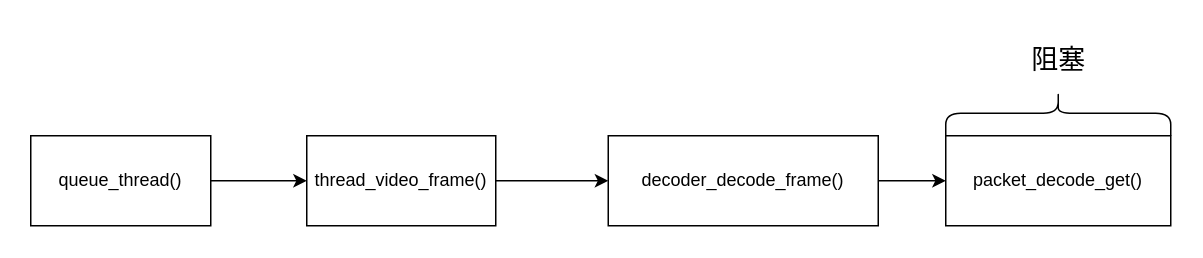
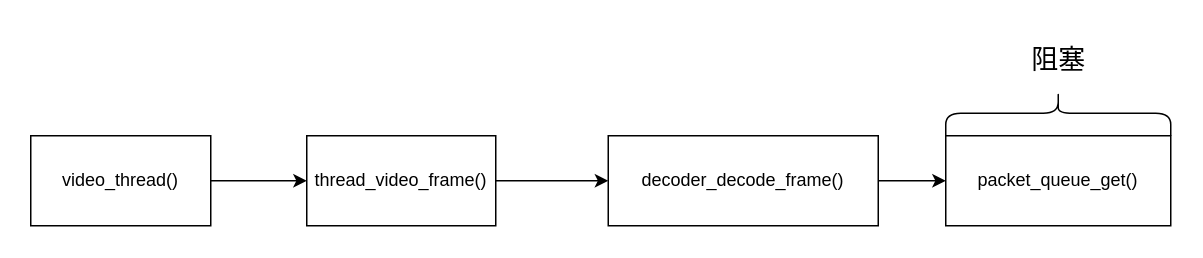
- <mxCell id="3" value="queue_thread()" style="rounded=0;whiteSpace=wrap;html=1;" vertex="1" parent="1"><mxGeometry x="20" y="90" width="120" height="60" as="geometry" /></mxCell>
+ <mxCell id="3" value="video_thread()" style="rounded=0;whiteSpace=wrap;html=1;" vertex="1" parent="1"><mxGeometry x="20" y="90" width="120" height="60" as="geometry" /></mxCell>
- <mxCell id="8" value="packet_decode_get()" style="rounded=0;whiteSpace=wrap;html=1;" vertex="1" parent="1"><mxGeometry x="630" y="90" width="150" height="60" as="geometry" /></mxCell>
+ <mxCell id="8" value="packet_queue_get()" style="rounded=0;whiteSpace=wrap;html=1;" vertex="1" parent="1"><mxGeometry x="630" y="90" width="150" height="60" as="geometry" /></mxCell>
